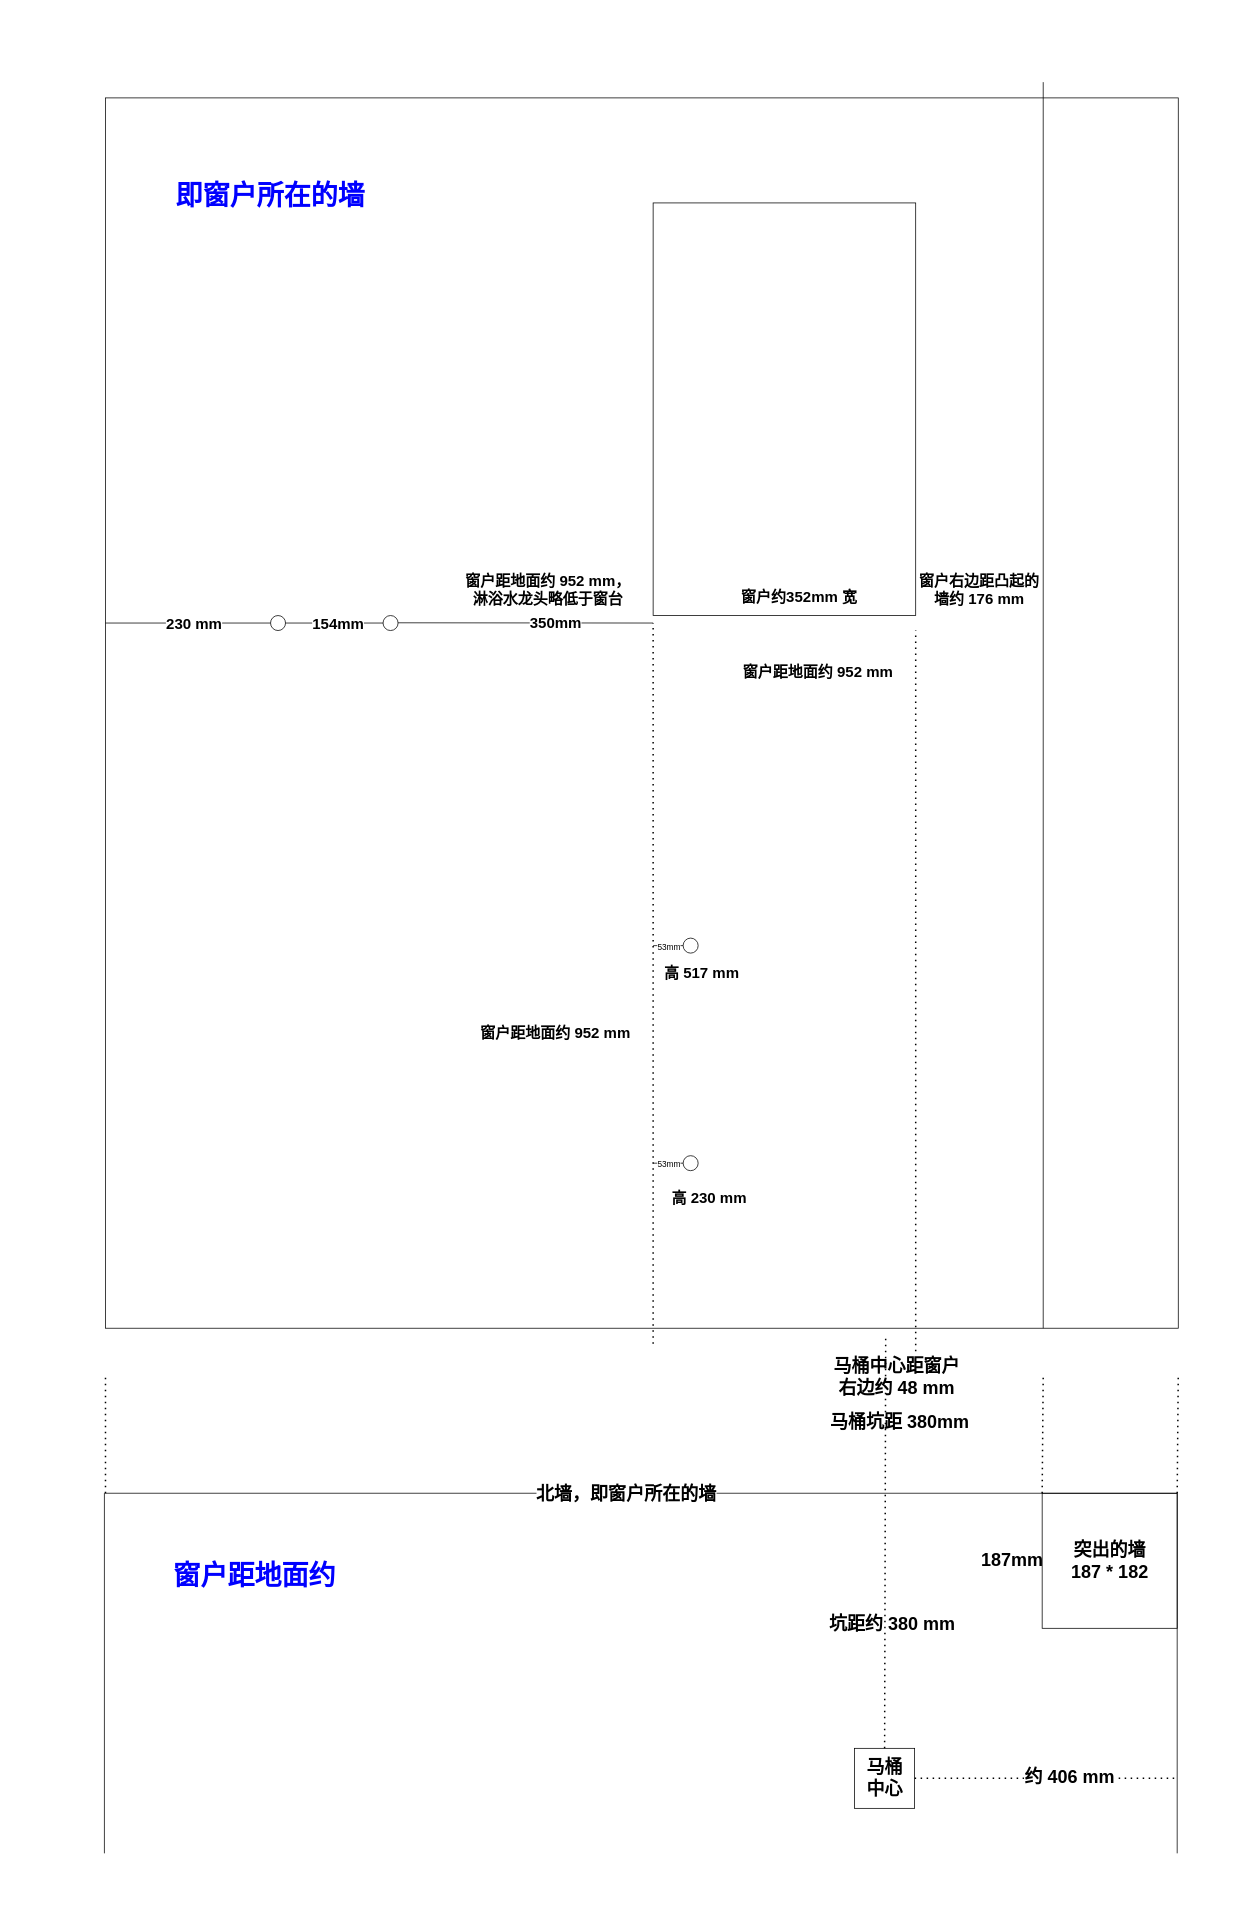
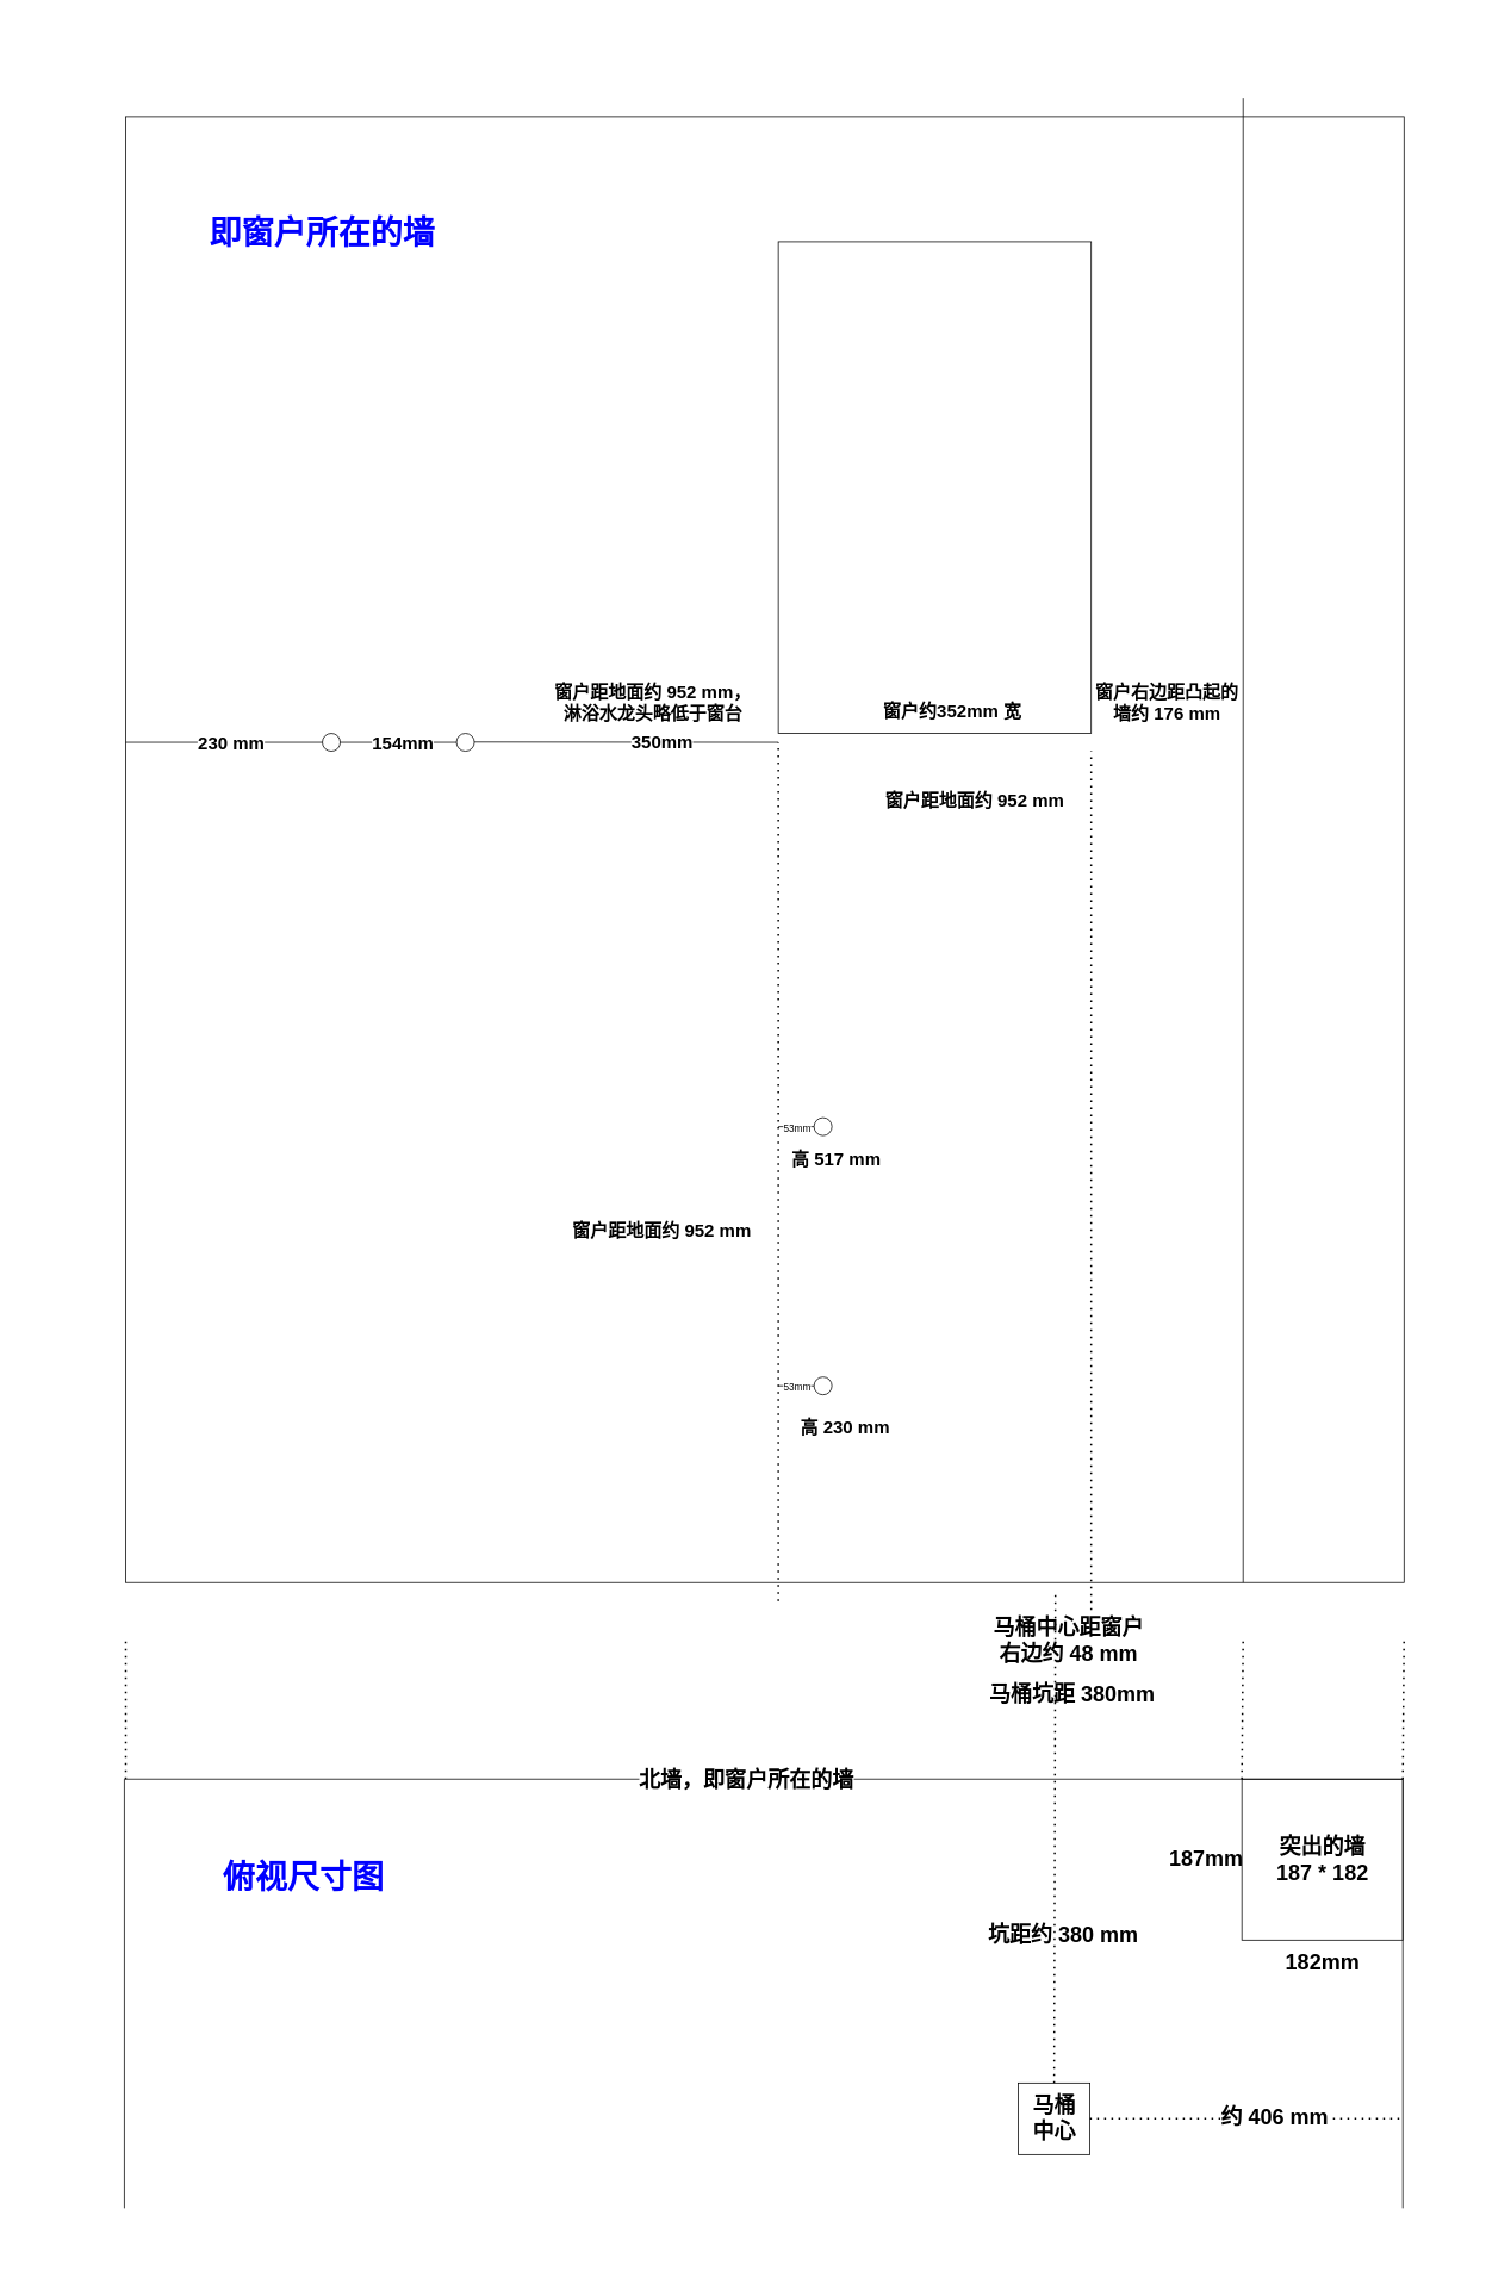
- <mxCell id="49" value="&lt;font color=&quot;#0000ff&quot; style=&quot;font-size: 36px;&quot;&gt;&lt;b&gt;窗户距地面约&lt;/b&gt;&lt;/font&gt;" style="text;html=1;strokeColor=none;fillColor=none;align=center;verticalAlign=middle;whiteSpace=wrap;rounded=0;fontSize=24;" vertex="1" parent="1"><mxGeometry x="168.57" y="2010" width="340" height="180" as="geometry" /></mxCell>
+ <mxCell id="49" value="&lt;font color=&quot;#0000ff&quot; style=&quot;font-size: 36px;&quot;&gt;&lt;b&gt;俯视尺寸图&lt;/b&gt;&lt;/font&gt;" style="text;html=1;strokeColor=none;fillColor=none;align=center;verticalAlign=middle;whiteSpace=wrap;rounded=0;fontSize=24;" vertex="1" parent="1"><mxGeometry x="168.57" y="2010" width="340" height="180" as="geometry" /></mxCell>
+ <mxCell id="45" value="&lt;b&gt;182mm&lt;/b&gt;" style="text;html=1;strokeColor=none;fillColor=none;align=center;verticalAlign=middle;whiteSpace=wrap;rounded=0;fontSize=24;" vertex="1" parent="1"><mxGeometry x="1448.57" y="2180" width="60" height="30" as="geometry" /></mxCell>
